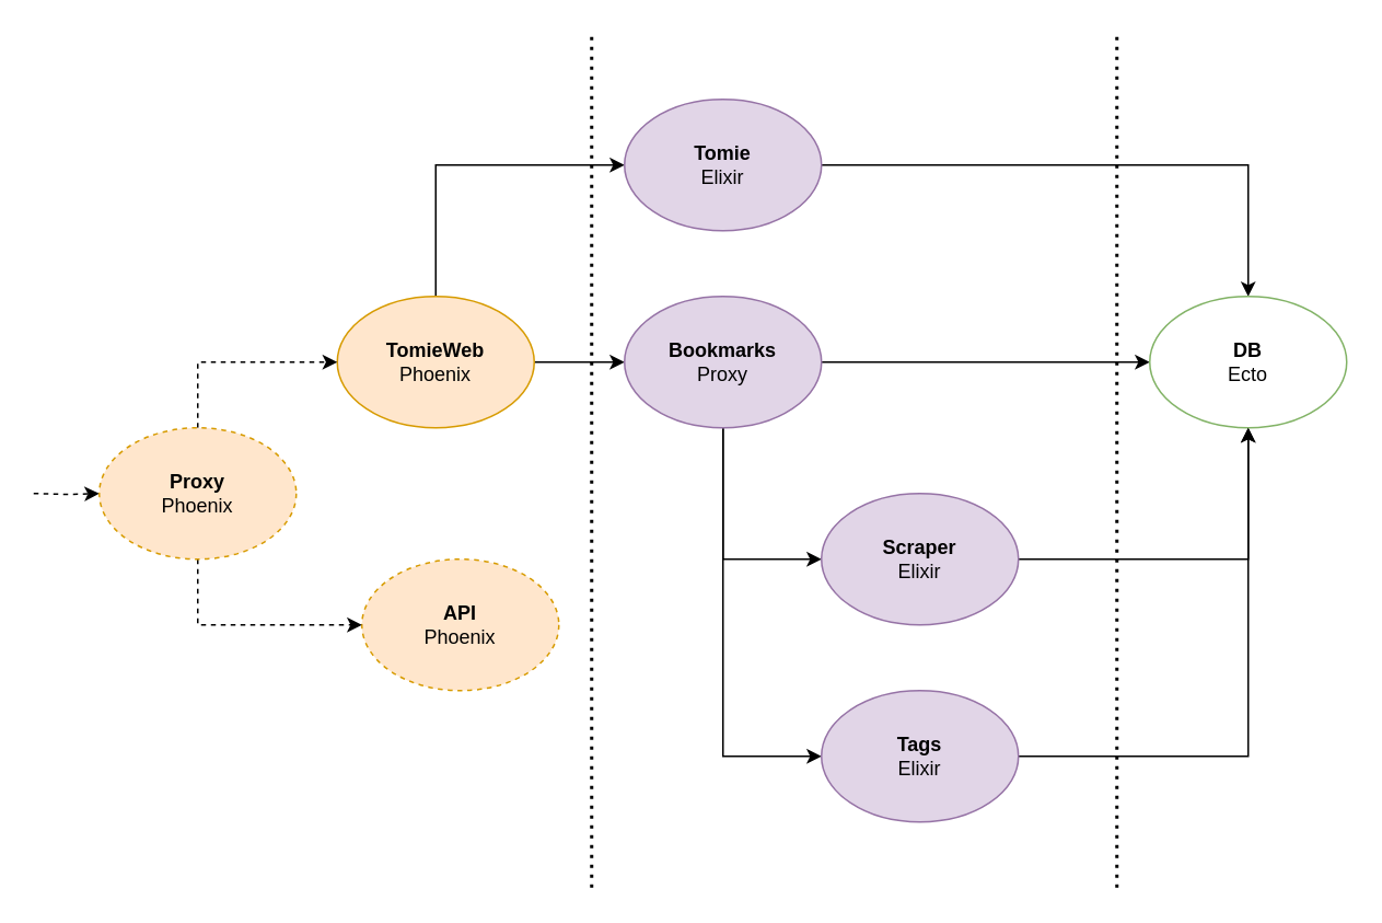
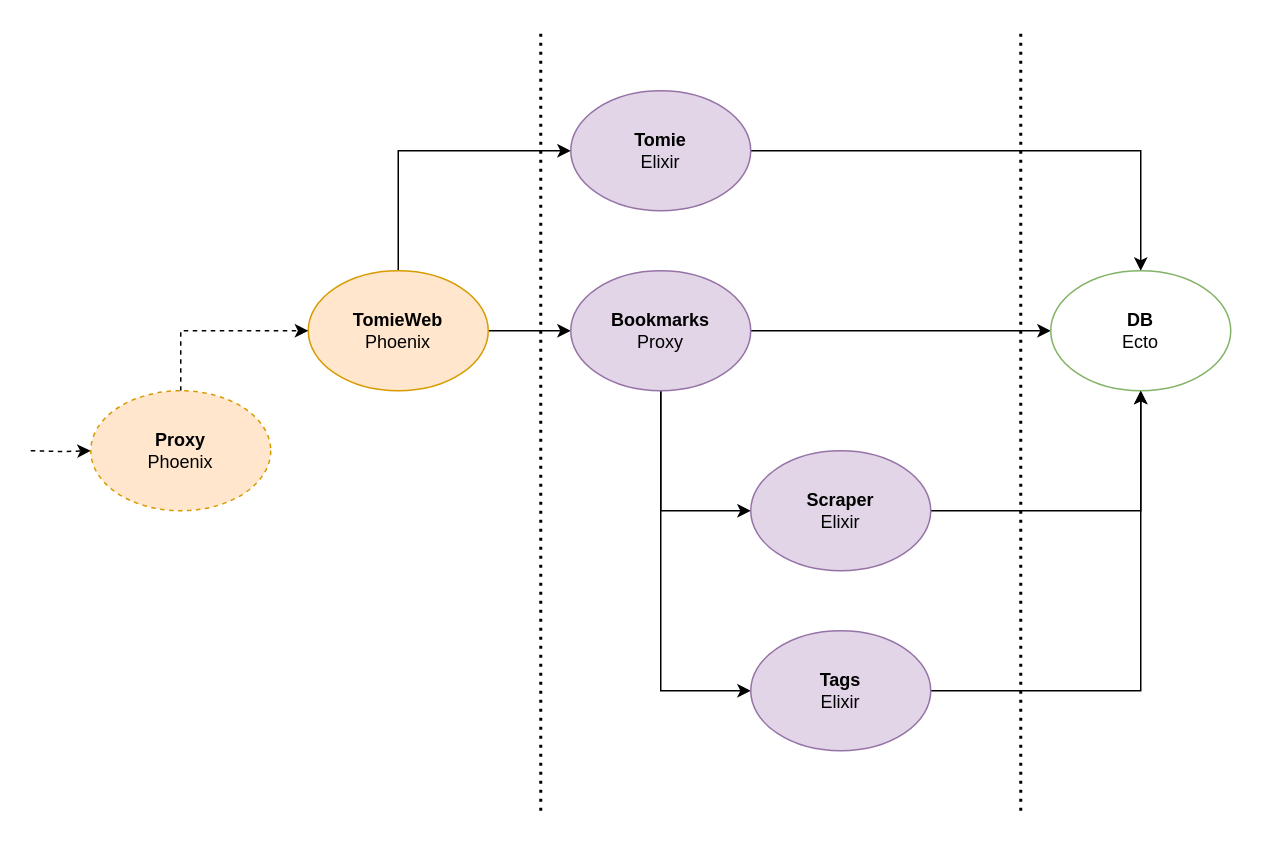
- <mxCell id="18" style="edgeStyle=orthogonalEdgeStyle;rounded=0;orthogonalLoop=1;jettySize=auto;html=1;exitX=0.5;exitY=1;exitDx=0;exitDy=0;entryX=0;entryY=0.5;entryDx=0;entryDy=0;dashed=1;" parent="1" source="20" target="16" edge="1"><mxGeometry relative="1" as="geometry" /></mxCell>
- <mxCell id="16" value="&lt;div&gt;&lt;b&gt;API&lt;/b&gt;&lt;/div&gt;Phoenix" style="ellipse;whiteSpace=wrap;html=1;dashed=1;fillColor=#ffe6cc;strokeColor=#d79b00;" parent="1" vertex="1"><mxGeometry x="220" y="340" width="120" height="80" as="geometry" /></mxCell>
